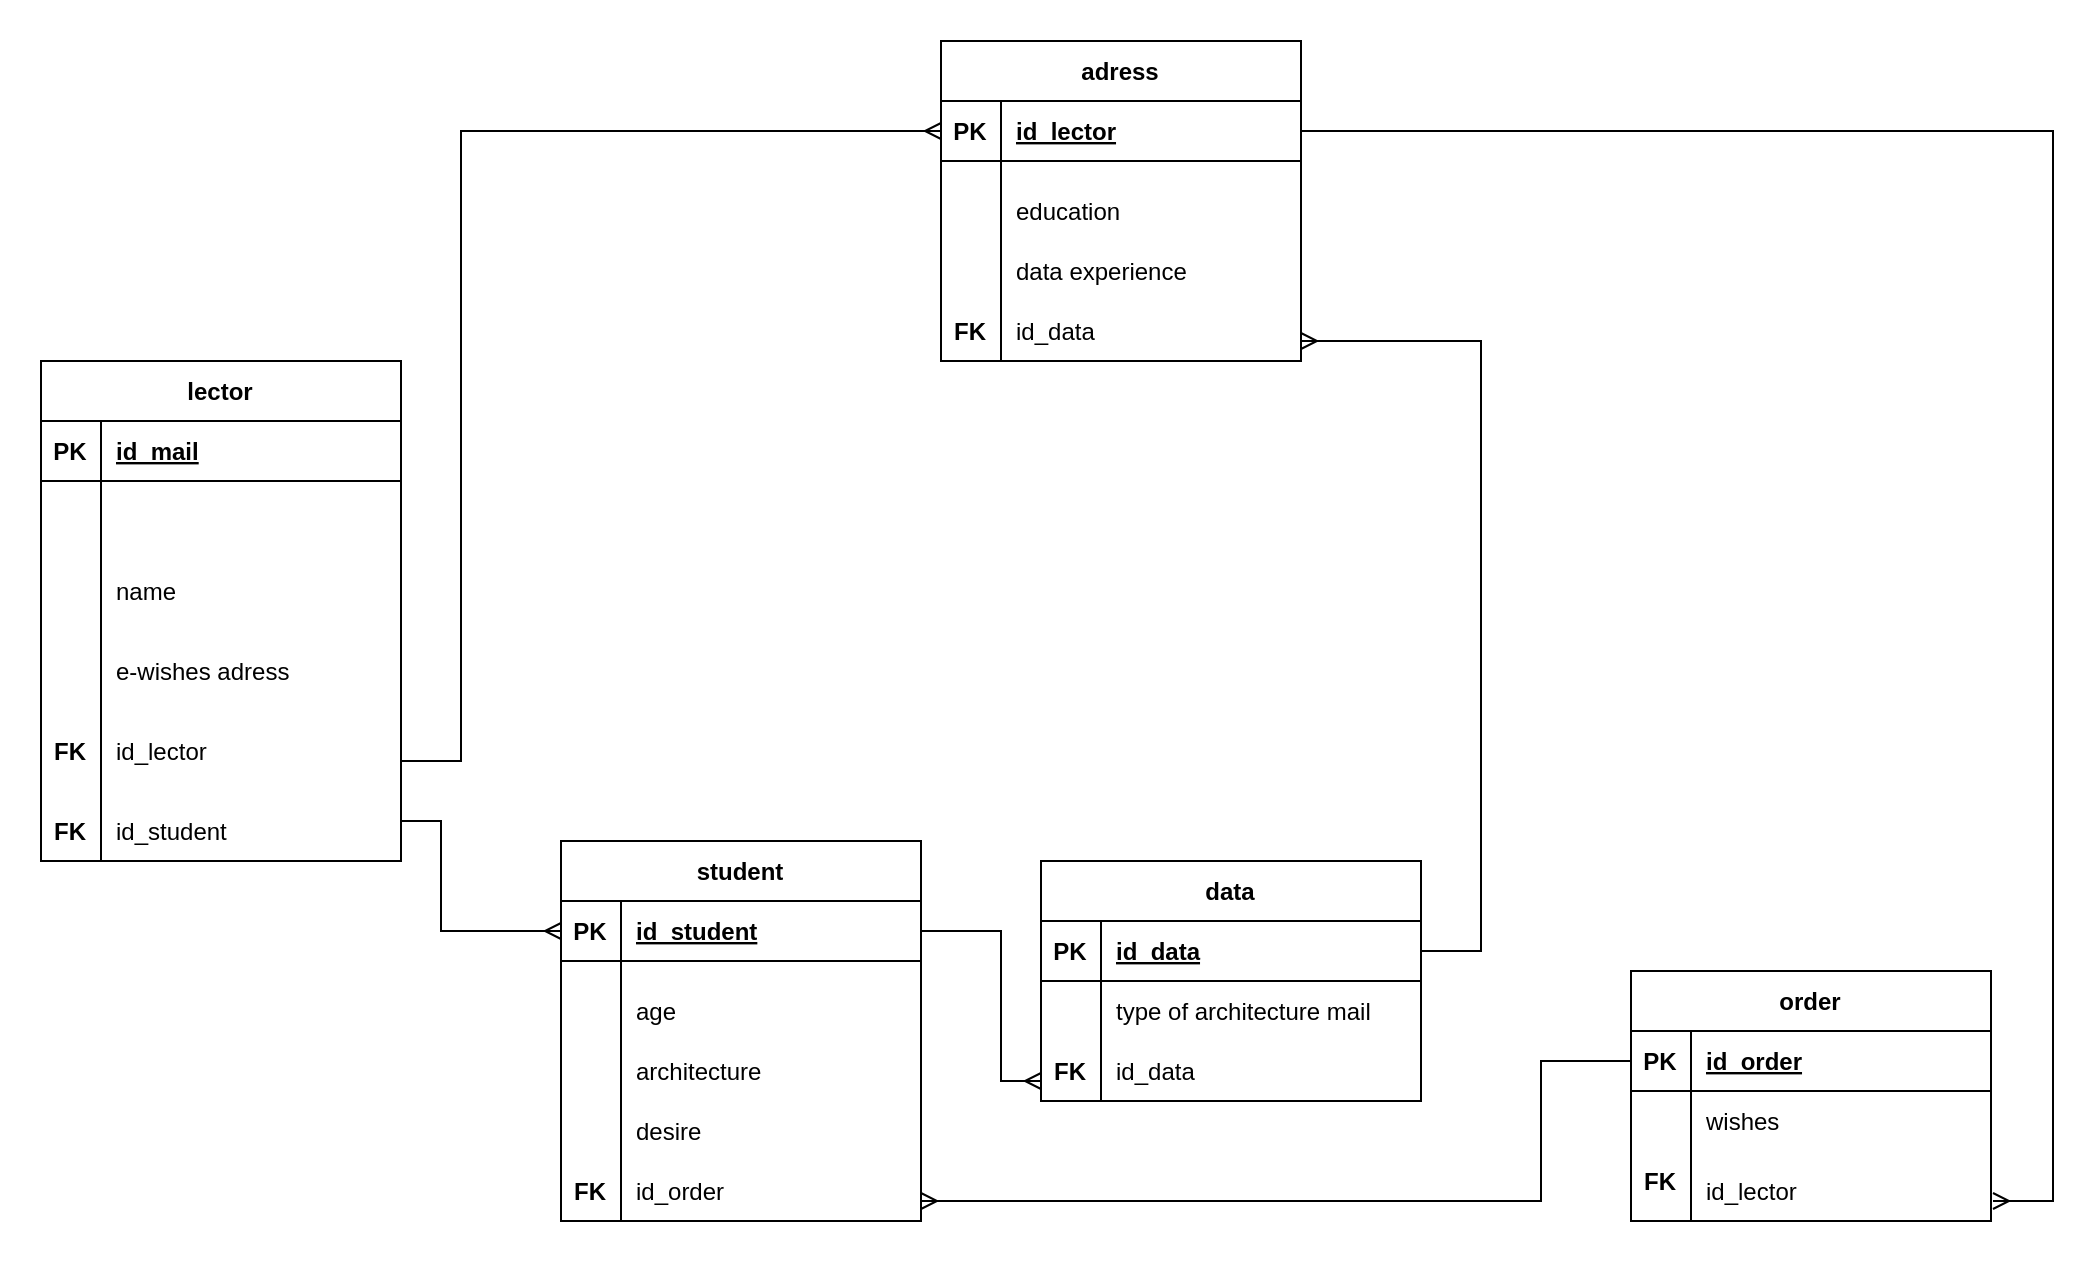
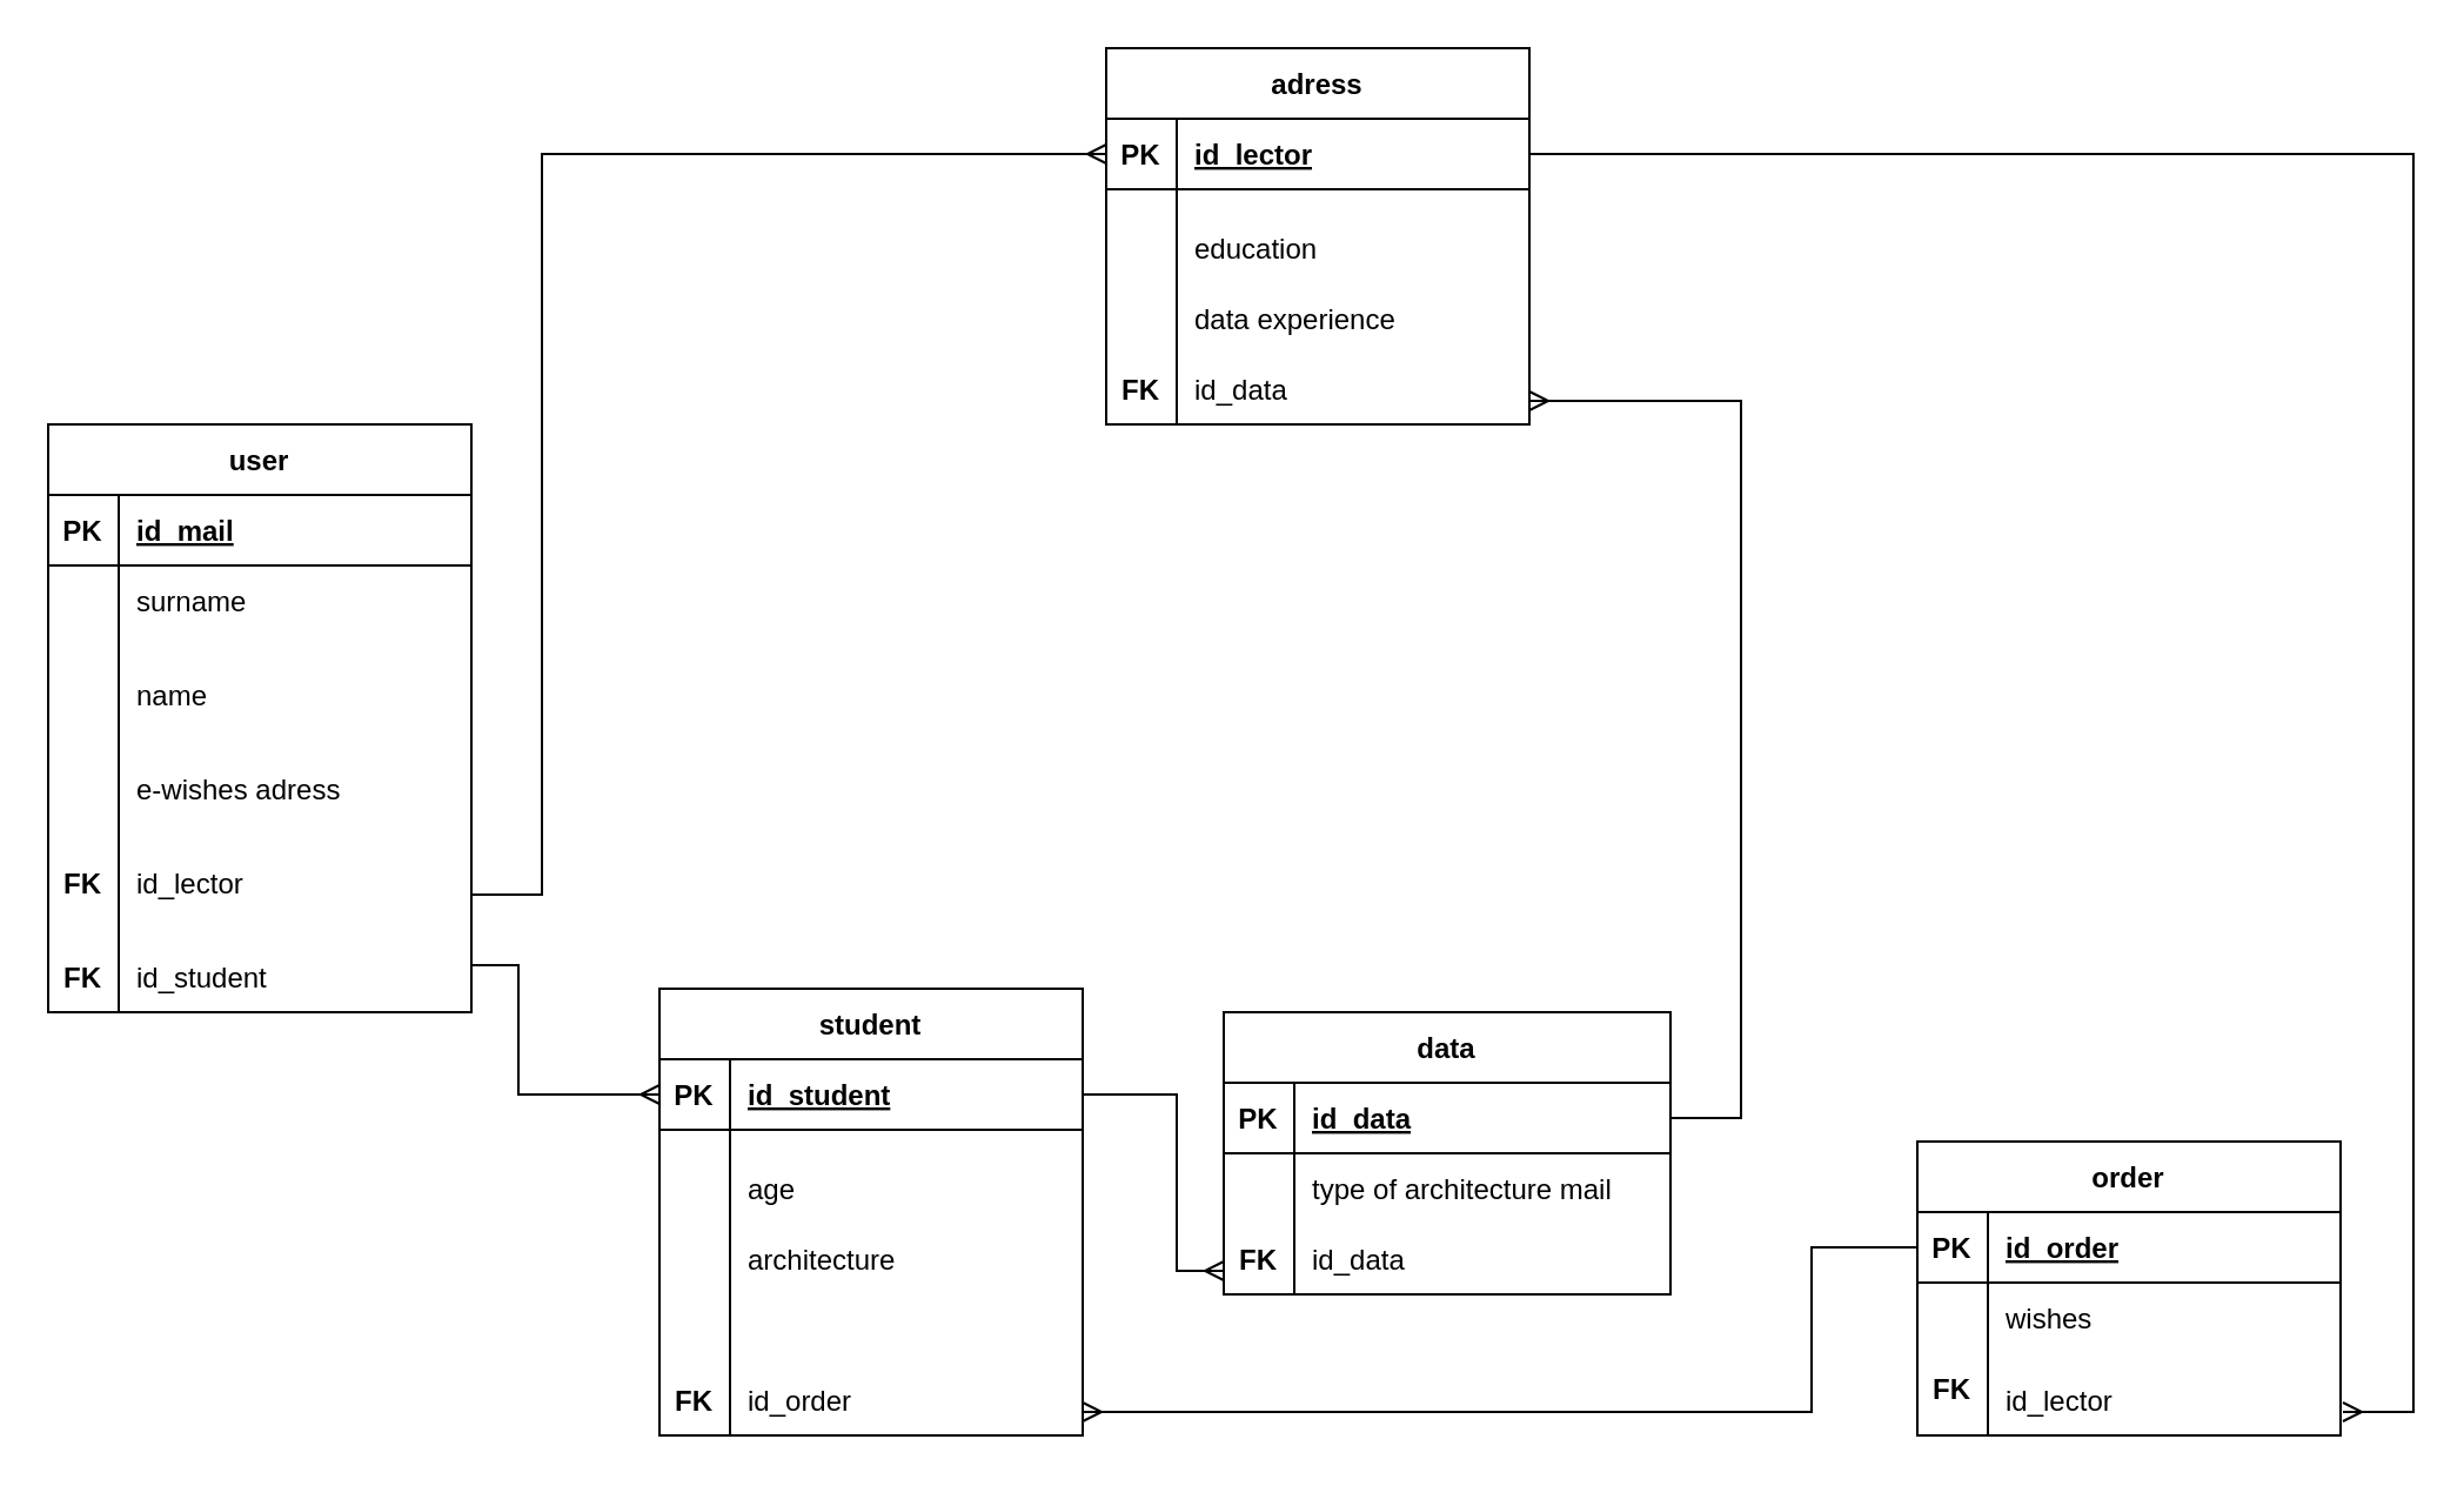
- <mxCell id="2" value="lector" style="shape=table;startSize=30;container=1;collapsible=1;childLayout=tableLayout;fixedRows=1;rowLines=0;fontStyle=1;align=center;resizeLast=1;" parent="1" vertex="1"><mxGeometry x="20" y="180" width="180" height="250" as="geometry" /></mxCell>
+ <mxCell id="2" value="user" style="shape=table;startSize=30;container=1;collapsible=1;childLayout=tableLayout;fixedRows=1;rowLines=0;fontStyle=1;align=center;resizeLast=1;" parent="1" vertex="1"><mxGeometry x="20" y="180" width="180" height="250" as="geometry" /></mxCell>
+ <mxCell id="10" value="surname" style="shape=partialRectangle;connectable=0;fillColor=none;top=0;left=0;bottom=0;right=0;align=left;spacingLeft=6;overflow=hidden;" parent="1" vertex="1"><mxGeometry x="50" y="240" width="150" height="30" as="geometry"><mxRectangle width="150" height="30" as="alternateBounds" /></mxGeometry></mxCell>
- <mxCell id="51" value="desire" style="shape=partialRectangle;connectable=0;fillColor=none;top=0;left=0;bottom=0;right=0;align=left;spacingLeft=6;overflow=hidden;" parent="1" vertex="1"><mxGeometry x="310" y="550" width="150" height="30" as="geometry"><mxRectangle width="150" height="30" as="alternateBounds" /></mxGeometry></mxCell>
